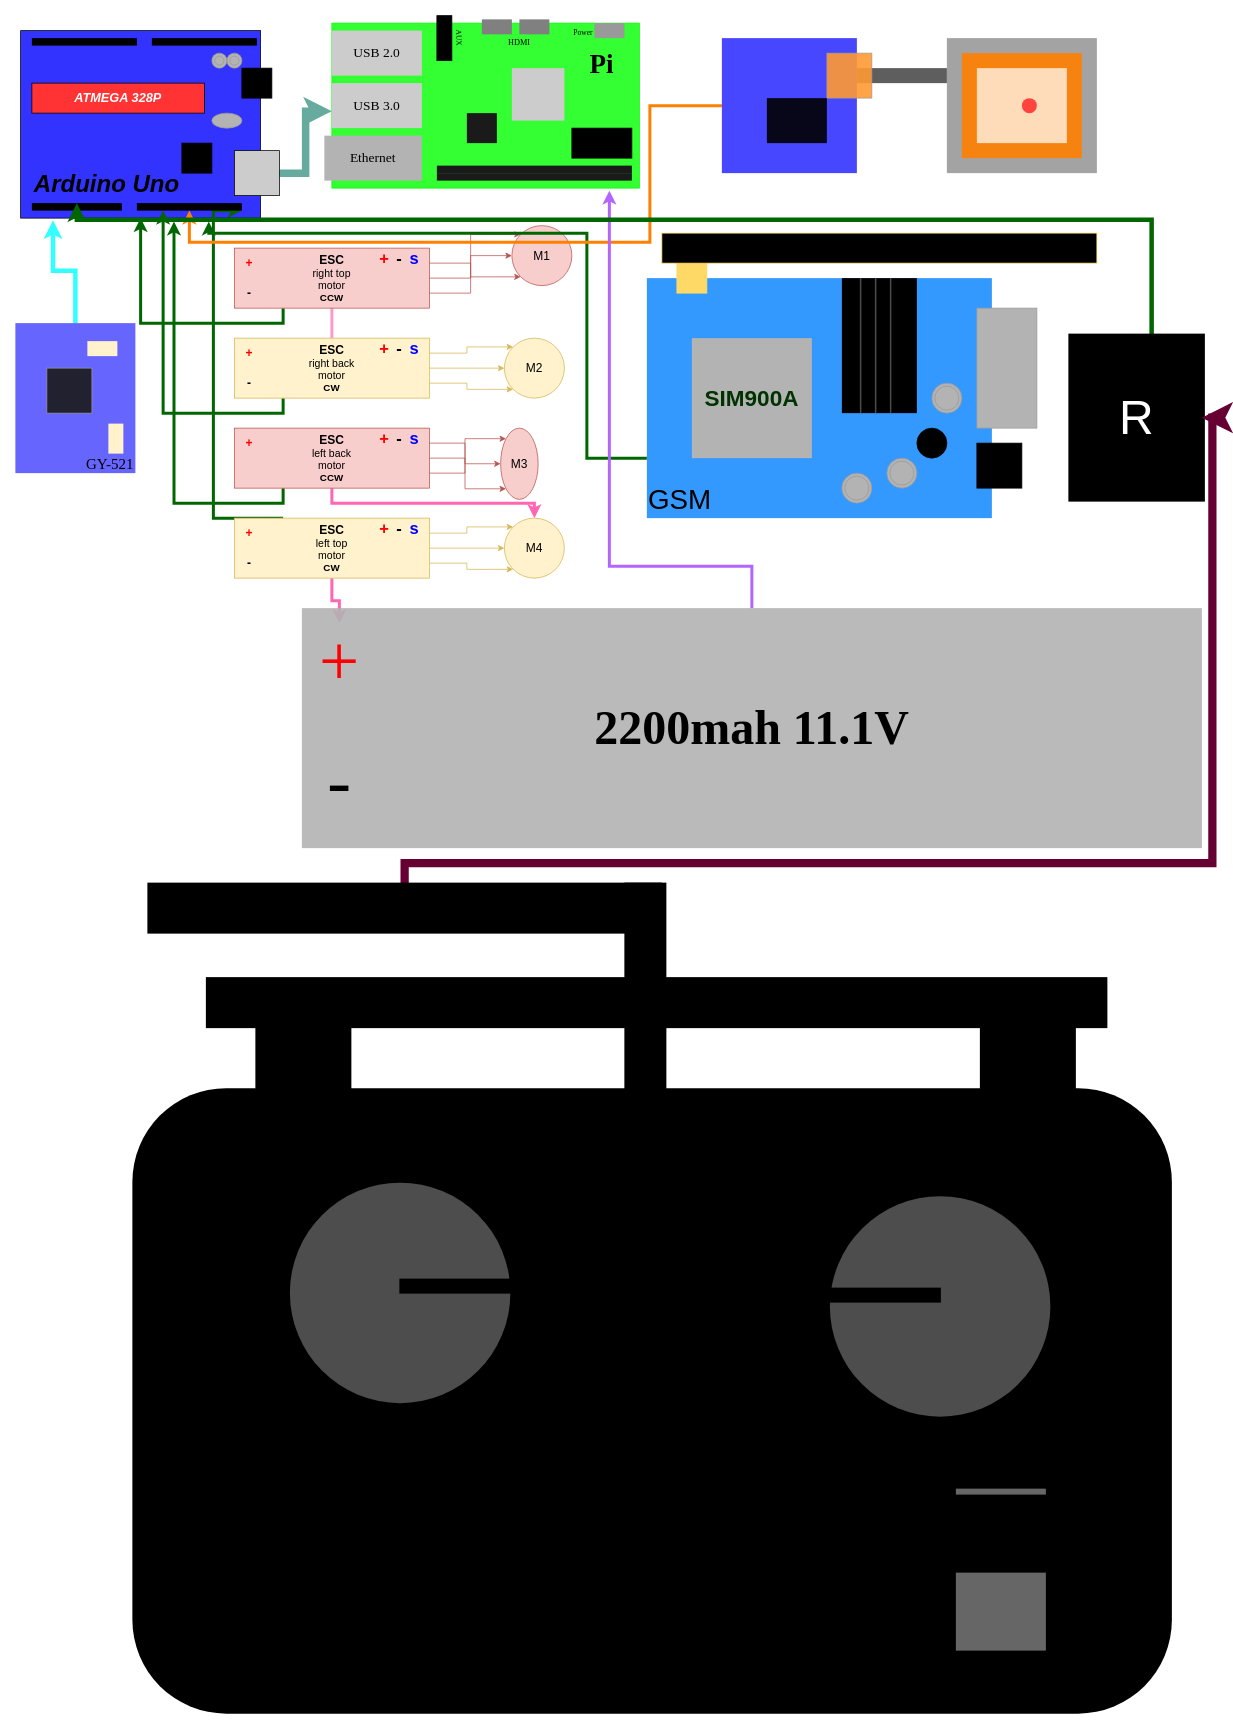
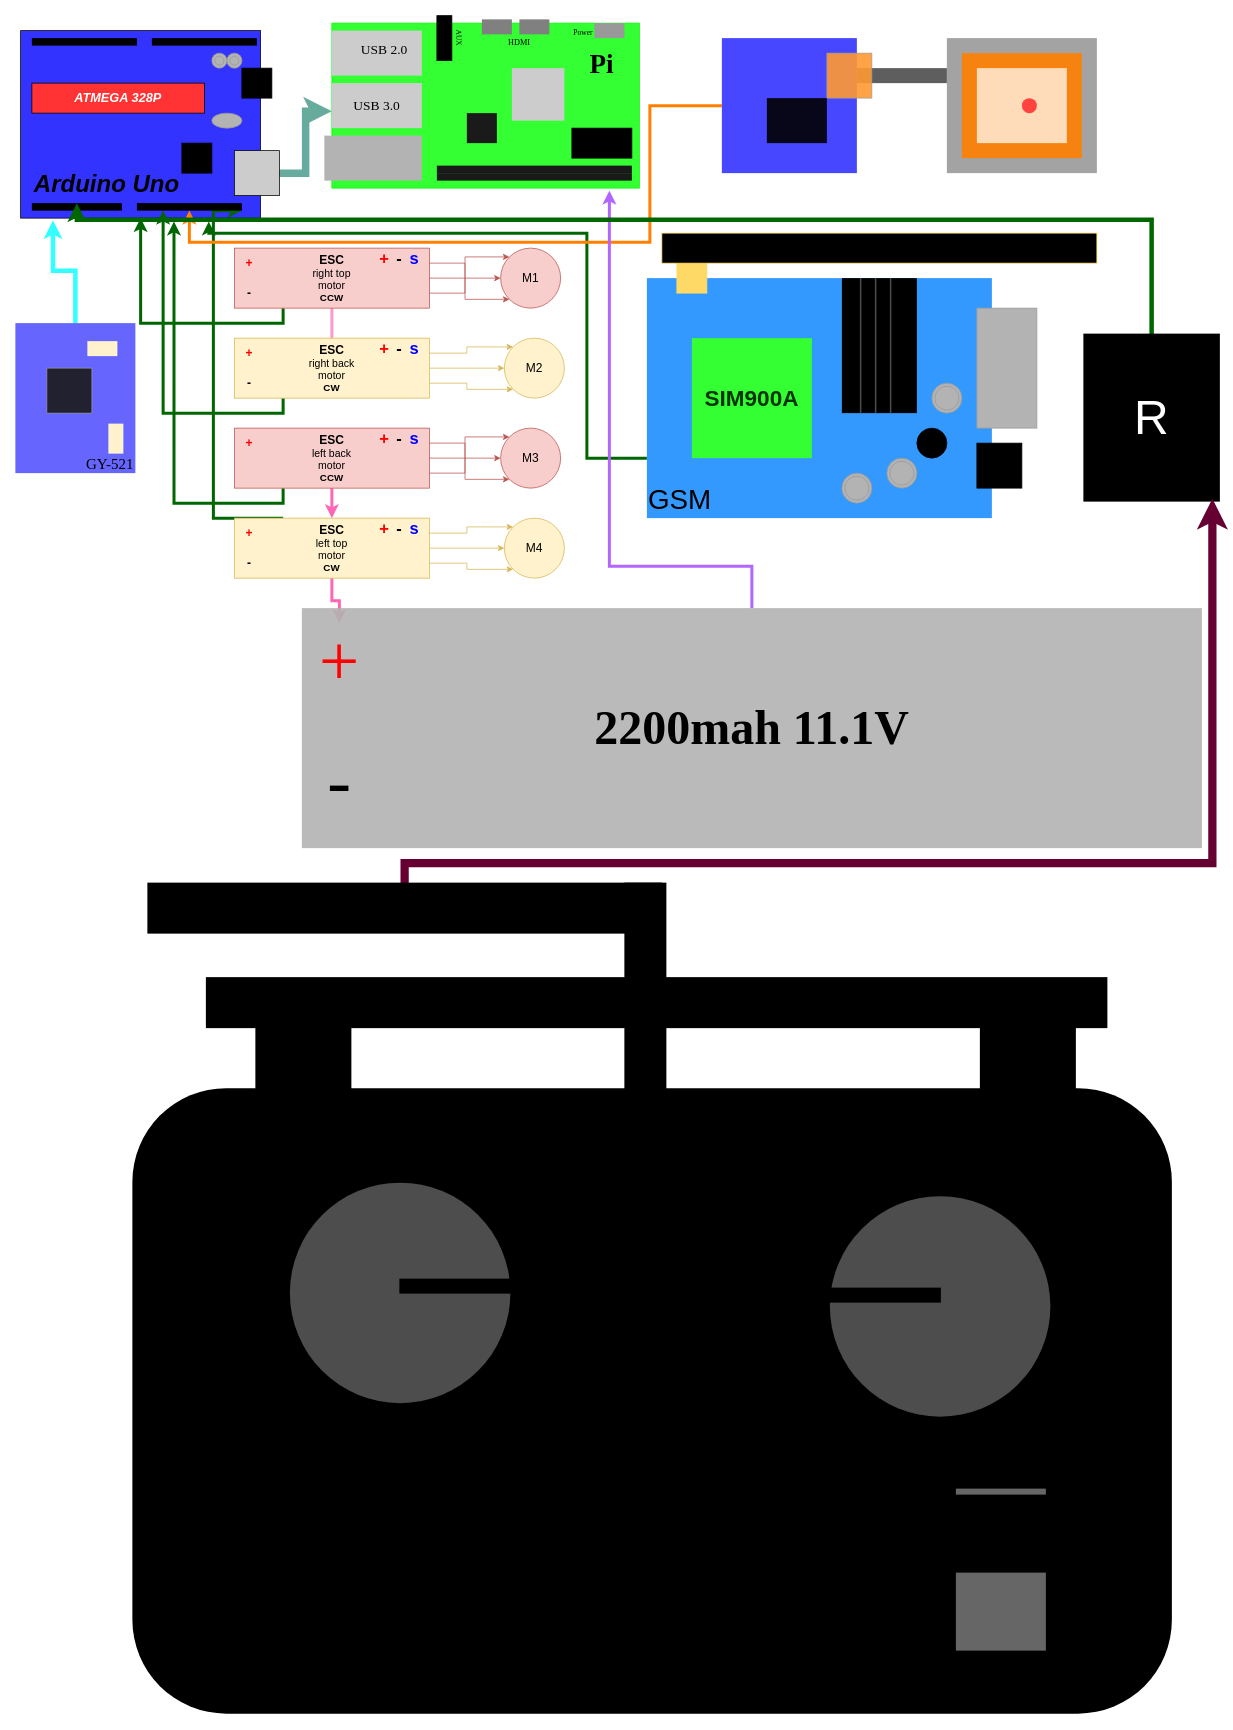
- <mxCell id="22" value="USB 2.0" style="text;html=1;strokeColor=none;fillColor=none;align=center;verticalAlign=middle;whiteSpace=wrap;rounded=0;fontFamily=Verdana;fontSize=18;" parent="1" vertex="1"><mxGeometry x="457" y="55" width="90" height="30" as="geometry" /></mxCell>
+ <mxCell id="22" value="USB 2.0" style="text;html=1;strokeColor=none;fillColor=none;align=center;verticalAlign=middle;whiteSpace=wrap;rounded=0;fontFamily=Verdana;fontSize=18;" parent="1" vertex="1"><mxGeometry x="467" y="50" width="90" height="30" as="geometry" /></mxCell>
- <mxCell id="23" value="Ethernet" style="text;html=1;strokeColor=none;fillColor=none;align=center;verticalAlign=middle;whiteSpace=wrap;rounded=0;fontFamily=Verdana;fontSize=18;" parent="1" vertex="1"><mxGeometry x="442" y="190" width="110" height="40" as="geometry" /></mxCell>
- <mxCell id="35" value="M1" style="ellipse;whiteSpace=wrap;html=1;aspect=fixed;fontFamily=Helvetica;fontSize=16;fillColor=#f8cecc;strokeColor=#b85450;rounded=0;" parent="1" vertex="1"><mxGeometry x="682" y="300" width="80" height="80" as="geometry" /></mxCell>
+ <mxCell id="35" value="M1" style="ellipse;whiteSpace=wrap;html=1;aspect=fixed;fontFamily=Helvetica;fontSize=16;fillColor=#f8cecc;strokeColor=#b85450;rounded=0;" parent="1" vertex="1"><mxGeometry x="667" y="330" width="80" height="80" as="geometry" /></mxCell>
- <mxCell id="80" value="SIM900A" style="whiteSpace=wrap;html=1;aspect=fixed;fontFamily=Helvetica;fontSize=30;fontColor=#003300;strokeColor=none;fillColor=#B3B3B3;fontStyle=1;rounded=0;" parent="1" vertex="1"><mxGeometry x="922" y="450" width="160" height="160" as="geometry" /></mxCell>
+ <mxCell id="80" value="SIM900A" style="whiteSpace=wrap;html=1;aspect=fixed;fontFamily=Helvetica;fontSize=30;fontColor=#003300;strokeColor=none;fillColor=#33ff33;fontStyle=1;rounded=0;" parent="1" vertex="1"><mxGeometry x="922" y="450" width="160" height="160" as="geometry" /></mxCell>
- <mxCell id="116" value="R" style="rounded=0;whiteSpace=wrap;html=1;shadow=0;fontSize=64;fontColor=#FFFFFF;strokeColor=#000000;strokeWidth=8;fillColor=#000000;" vertex="1" parent="1"><mxGeometry x="1428" y="448" width="174" height="216" as="geometry" /></mxCell>
+ <mxCell id="116" value="R" style="rounded=0;whiteSpace=wrap;html=1;shadow=0;fontSize=64;fontColor=#FFFFFF;strokeColor=#000000;strokeWidth=8;fillColor=#000000;" vertex="1" parent="1"><mxGeometry x="1448" y="448" width="174" height="216" as="geometry" /></mxCell>
- <mxCell id="48" value="M3" style="ellipse;whiteSpace=wrap;html=1;aspect=fixed;fontFamily=Helvetica;fontSize=16;fillColor=#f8cecc;strokeColor=#b85450;rounded=0;" parent="1" vertex="1"><mxGeometry x="667" y="570" width="50" height="95" as="geometry" /></mxCell>
+ <mxCell id="48" value="M3" style="ellipse;whiteSpace=wrap;html=1;aspect=fixed;fontFamily=Helvetica;fontSize=16;fillColor=#f8cecc;strokeColor=#b85450;rounded=0;" parent="1" vertex="1"><mxGeometry x="667" y="570" width="80" height="80" as="geometry" /></mxCell>
- <mxCell id="45" style="edgeStyle=orthogonalEdgeStyle;rounded=0;orthogonalLoop=1;jettySize=auto;html=1;exitX=0.5;exitY=1;exitDx=0;exitDy=0;strokeColor=#FF66B3;strokeWidth=4;" edge="1" parent="1" source="47" target="55"><mxGeometry relative="1" as="geometry" /></mxCell>
+ <mxCell id="45" style="edgeStyle=orthogonalEdgeStyle;rounded=0;orthogonalLoop=1;jettySize=auto;html=1;exitX=0.5;exitY=1;exitDx=0;exitDy=0;entryX=0.5;entryY=0;entryDx=0;entryDy=0;strokeColor=#FF66B3;strokeWidth=4;" edge="1" parent="1" source="47" target="54"><mxGeometry relative="1" as="geometry" /></mxCell>
